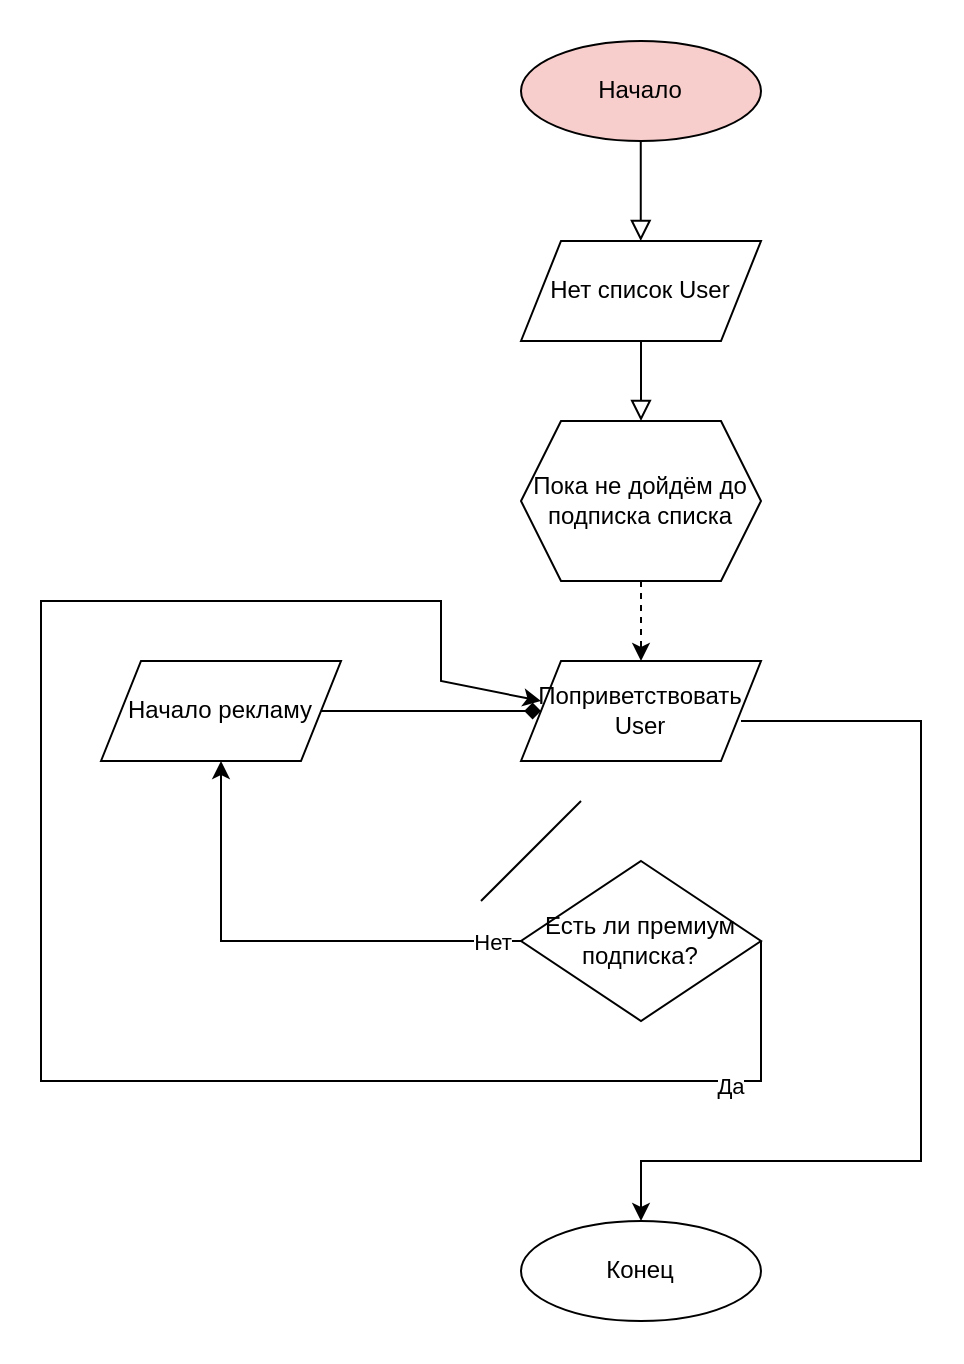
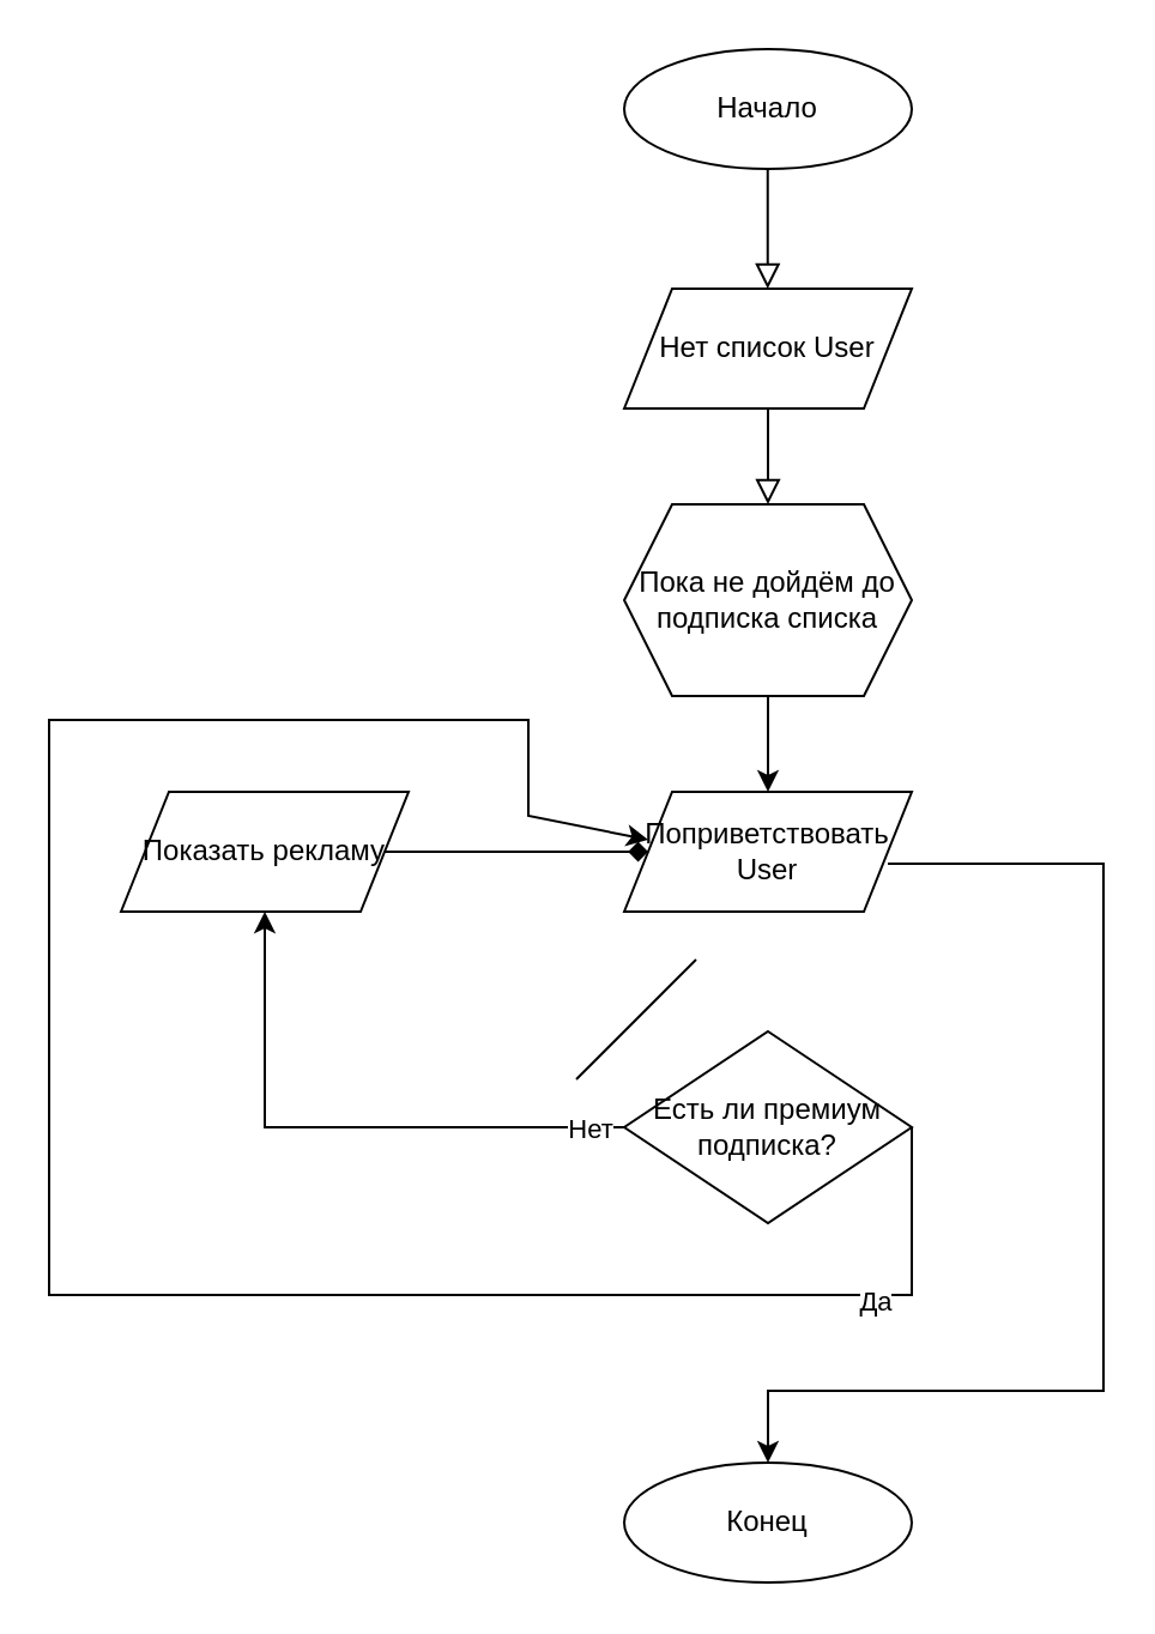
- <mxCell id="3" value="Начало" style="ellipse;whiteSpace=wrap;html=1;fillColor=#f8cecc;" vertex="1" parent="1"><mxGeometry x="260" y="20" width="120" height="50" as="geometry" /></mxCell>
+ <mxCell id="3" value="Начало" style="ellipse;whiteSpace=wrap;html=1;" vertex="1" parent="1"><mxGeometry x="260" y="20" width="120" height="50" as="geometry" /></mxCell>
- <mxCell id="6" value="" style="edgeStyle=orthogonalEdgeStyle;rounded=0;orthogonalLoop=1;jettySize=auto;html=1;dashed=1;" edge="1" parent="1" source="7" target="8"><mxGeometry relative="1" as="geometry" /></mxCell>
+ <mxCell id="6" value="" style="edgeStyle=orthogonalEdgeStyle;rounded=0;orthogonalLoop=1;jettySize=auto;html=1;" edge="1" parent="1" source="7" target="8"><mxGeometry relative="1" as="geometry" /></mxCell>
- <mxCell id="13" value="&lt;div&gt;Начало рекламу&lt;/div&gt;" style="shape=parallelogram;perimeter=parallelogramPerimeter;whiteSpace=wrap;html=1;fixedSize=1;" vertex="1" parent="1"><mxGeometry x="50" y="330" width="120" height="50" as="geometry" /></mxCell>
+ <mxCell id="13" value="&lt;div&gt;Показать рекламу&lt;/div&gt;" style="shape=parallelogram;perimeter=parallelogramPerimeter;whiteSpace=wrap;html=1;fixedSize=1;" vertex="1" parent="1"><mxGeometry x="50" y="330" width="120" height="50" as="geometry" /></mxCell>
